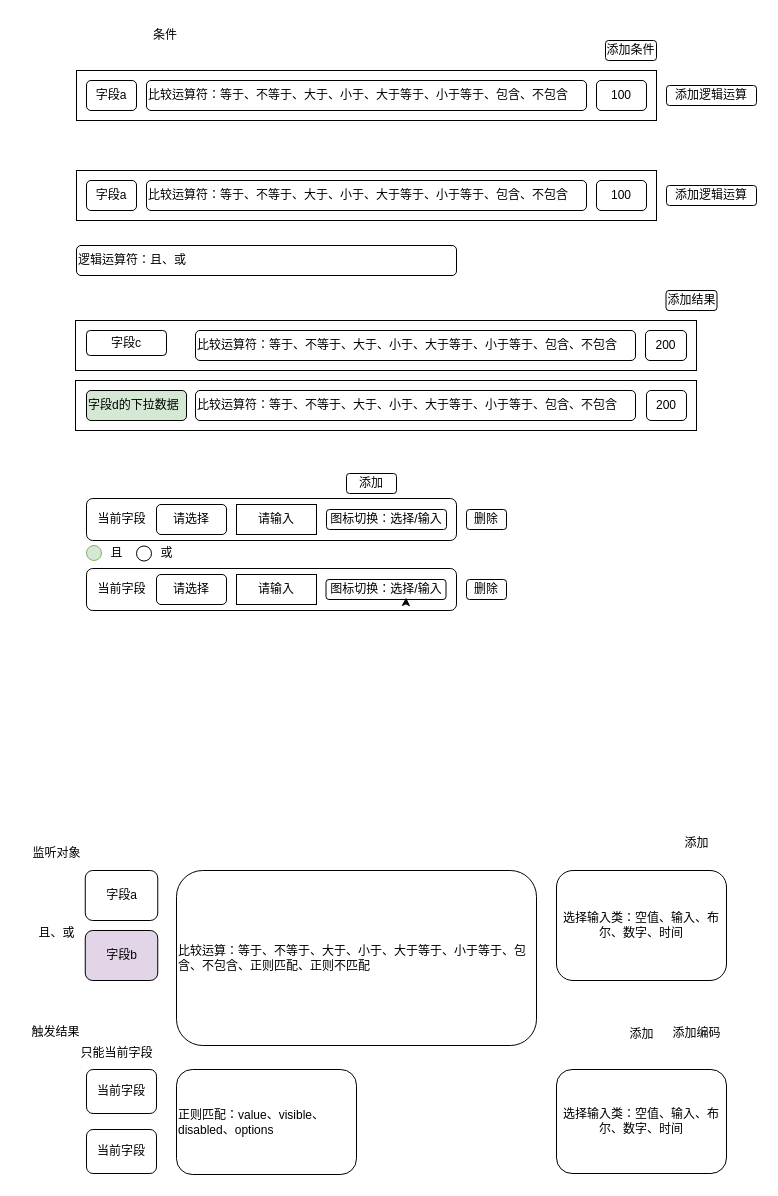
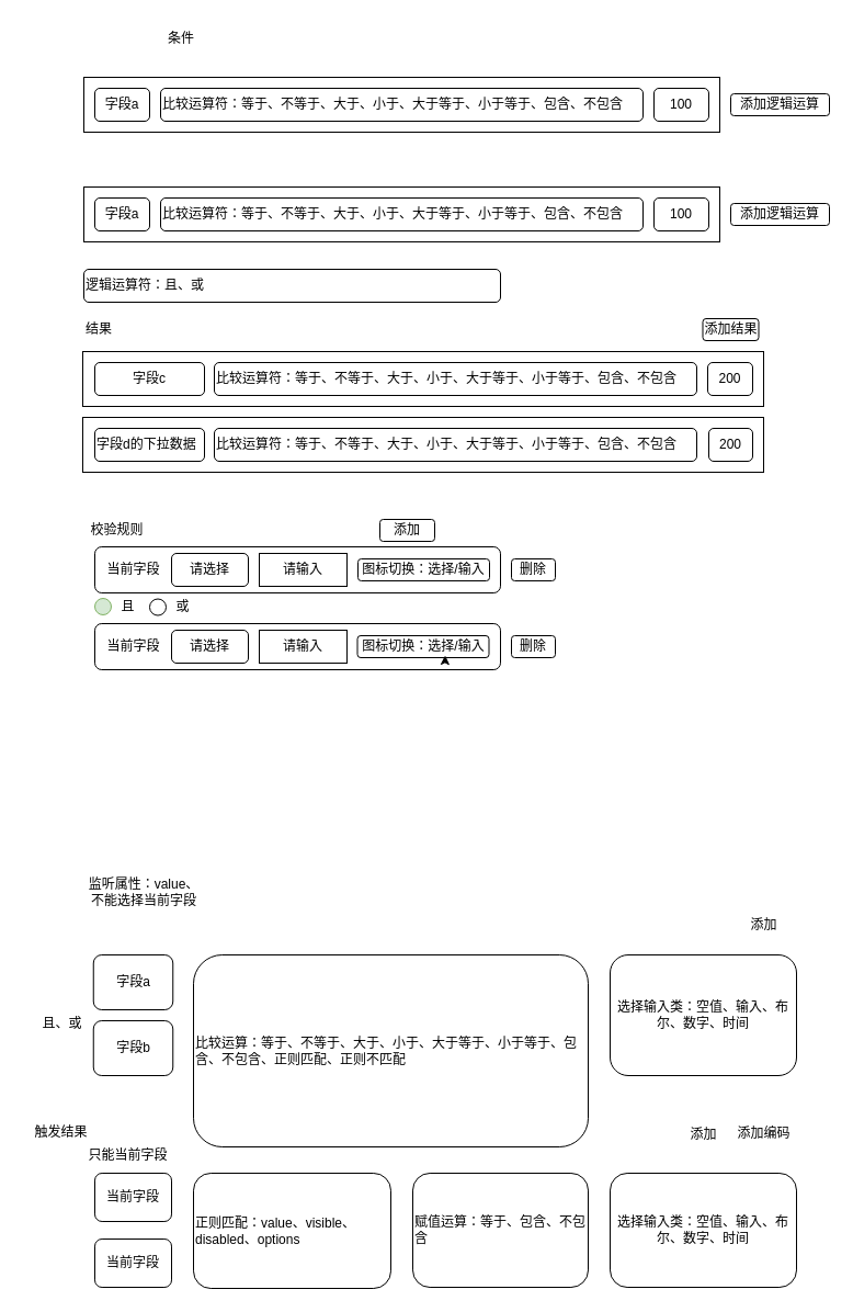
- <mxCell id="6" value="添加条件" style="rounded=1;whiteSpace=wrap;html=1;" parent="1" vertex="1"><mxGeometry x="605" y="40" width="51" height="20" as="geometry" /></mxCell>
+ <mxCell id="7" value="结果" style="text;html=1;align=left;verticalAlign=middle;whiteSpace=wrap;rounded=0;" parent="1" vertex="1"><mxGeometry x="76" y="285" width="60" height="30" as="geometry" /></mxCell>
- <mxCell id="8" value="&lt;div style=&quot;text-align: left;&quot;&gt;&lt;span style=&quot;background-color: initial; text-align: center;&quot;&gt;添加结果&lt;/span&gt;&lt;/div&gt;" style="rounded=1;whiteSpace=wrap;html=1;" parent="1" vertex="1"><mxGeometry x="665.5" y="290" width="51" height="20" as="geometry" /></mxCell>
+ <mxCell id="8" value="&lt;div style=&quot;text-align: left;&quot;&gt;&lt;span style=&quot;background-color: initial; text-align: center;&quot;&gt;添加结果&lt;/span&gt;&lt;/div&gt;" style="rounded=1;whiteSpace=wrap;html=1;" parent="1" vertex="1"><mxGeometry x="640.5" y="290" width="51" height="20" as="geometry" /></mxCell>
- <mxCell id="17" value="字段c" style="rounded=1;whiteSpace=wrap;html=1;align=center;" parent="1" vertex="1"><mxGeometry x="86" y="330" width="80" height="25" as="geometry" /></mxCell>
+ <mxCell id="17" value="字段c" style="rounded=1;whiteSpace=wrap;html=1;align=center;" parent="1" vertex="1"><mxGeometry x="86" y="330" width="100" height="30" as="geometry" /></mxCell>
- <mxCell id="10" value="字段d的下拉数据" style="rounded=1;whiteSpace=wrap;html=1;align=left;fillColor=#d5e8d4;" parent="1" vertex="1"><mxGeometry x="86" y="390" width="100" height="30" as="geometry" /></mxCell>
+ <mxCell id="10" value="字段d的下拉数据" style="rounded=1;whiteSpace=wrap;html=1;align=left;" parent="1" vertex="1"><mxGeometry x="86" y="390" width="100" height="30" as="geometry" /></mxCell>
+ <mxCell id="26" value="校验规则" style="text;html=1;align=center;verticalAlign=middle;resizable=0;points=[];autosize=1;strokeColor=none;fillColor=none;" parent="1" vertex="1"><mxGeometry x="71" y="468" width="70" height="30" as="geometry" /></mxCell>
+ <mxCell id="58" value="&lt;span style=&quot;text-align: left;&quot;&gt;监听属性：value、不能选择当前字段&lt;/span&gt;" style="text;html=1;align=center;verticalAlign=middle;whiteSpace=wrap;rounded=0;" vertex="1" parent="1"><mxGeometry x="76" y="798" width="110" height="30" as="geometry" /></mxCell>
- <mxCell id="49" value="监听对象" style="text;html=1;align=center;verticalAlign=middle;resizable=0;points=[];autosize=1;strokeColor=none;fillColor=none;" vertex="1" parent="1"><mxGeometry x="21" y="838" width="70" height="30" as="geometry" /></mxCell>
- <mxCell id="47" value="字段b" style="rounded=1;whiteSpace=wrap;html=1;fillColor=#e1d5e7;" vertex="1" parent="1"><mxGeometry x="84.75" y="930" width="72.5" height="50" as="geometry" /></mxCell>
+ <mxCell id="47" value="字段b" style="rounded=1;whiteSpace=wrap;html=1;" vertex="1" parent="1"><mxGeometry x="84.75" y="930" width="72.5" height="50" as="geometry" /></mxCell>
+ <mxCell id="53" value="赋值运算：等于、包含、不包含" style="rounded=1;whiteSpace=wrap;html=1;align=left;" vertex="1" parent="1"><mxGeometry x="376" y="1069" width="160" height="104" as="geometry" /></mxCell>
